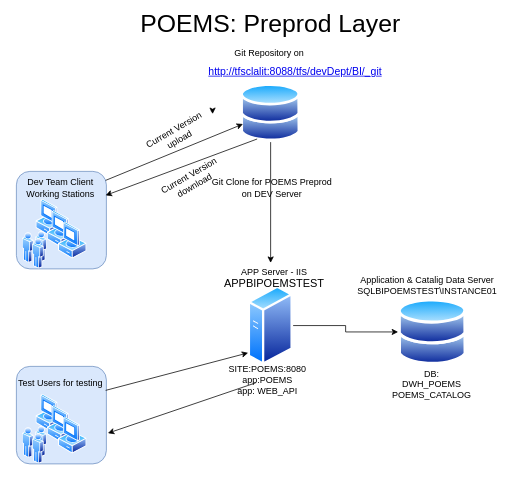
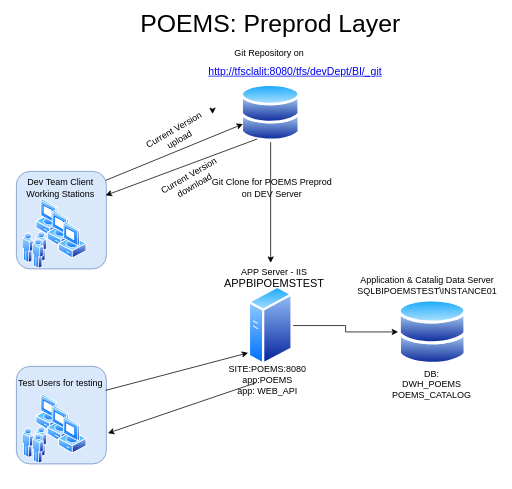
- <mxCell id="13" value="&lt;div style=&quot;box-sizing: border-box ; font-family: &amp;quot;segoe ui&amp;quot; , , &amp;quot;apple color emoji&amp;quot; , &amp;quot;segoe ui emoji&amp;quot; , sans-serif ; font-size: 14px&quot;&gt;&lt;a href=&quot;http://mkapp004:4800/Bonobo.Git.Server/Repository/&quot; title=&quot;http://mkapp004:4800/bonobo.git.server/repository/&quot;&gt;http://tfsclalit:8088/tfs/devDept/BI/_git&lt;/a&gt;&lt;/div&gt;" style="text;html=1;strokeColor=none;fillColor=none;align=center;verticalAlign=middle;whiteSpace=wrap;rounded=0;" parent="1" vertex="1"><mxGeometry x="210" y="90" width="366" height="10" as="geometry" /></mxCell>
+ <mxCell id="13" value="&lt;div style=&quot;box-sizing: border-box ; font-family: &amp;quot;segoe ui&amp;quot; , , &amp;quot;apple color emoji&amp;quot; , &amp;quot;segoe ui emoji&amp;quot; , sans-serif ; font-size: 14px&quot;&gt;&lt;a href=&quot;http://mkapp004:4800/Bonobo.Git.Server/Repository/&quot; title=&quot;http://mkapp004:4800/bonobo.git.server/repository/&quot;&gt;http://tfsclalit:8080/tfs/devDept/BI/_git&lt;/a&gt;&lt;/div&gt;" style="text;html=1;strokeColor=none;fillColor=none;align=center;verticalAlign=middle;whiteSpace=wrap;rounded=0;" parent="1" vertex="1"><mxGeometry x="210" y="90" width="366" height="10" as="geometry" /></mxCell>
